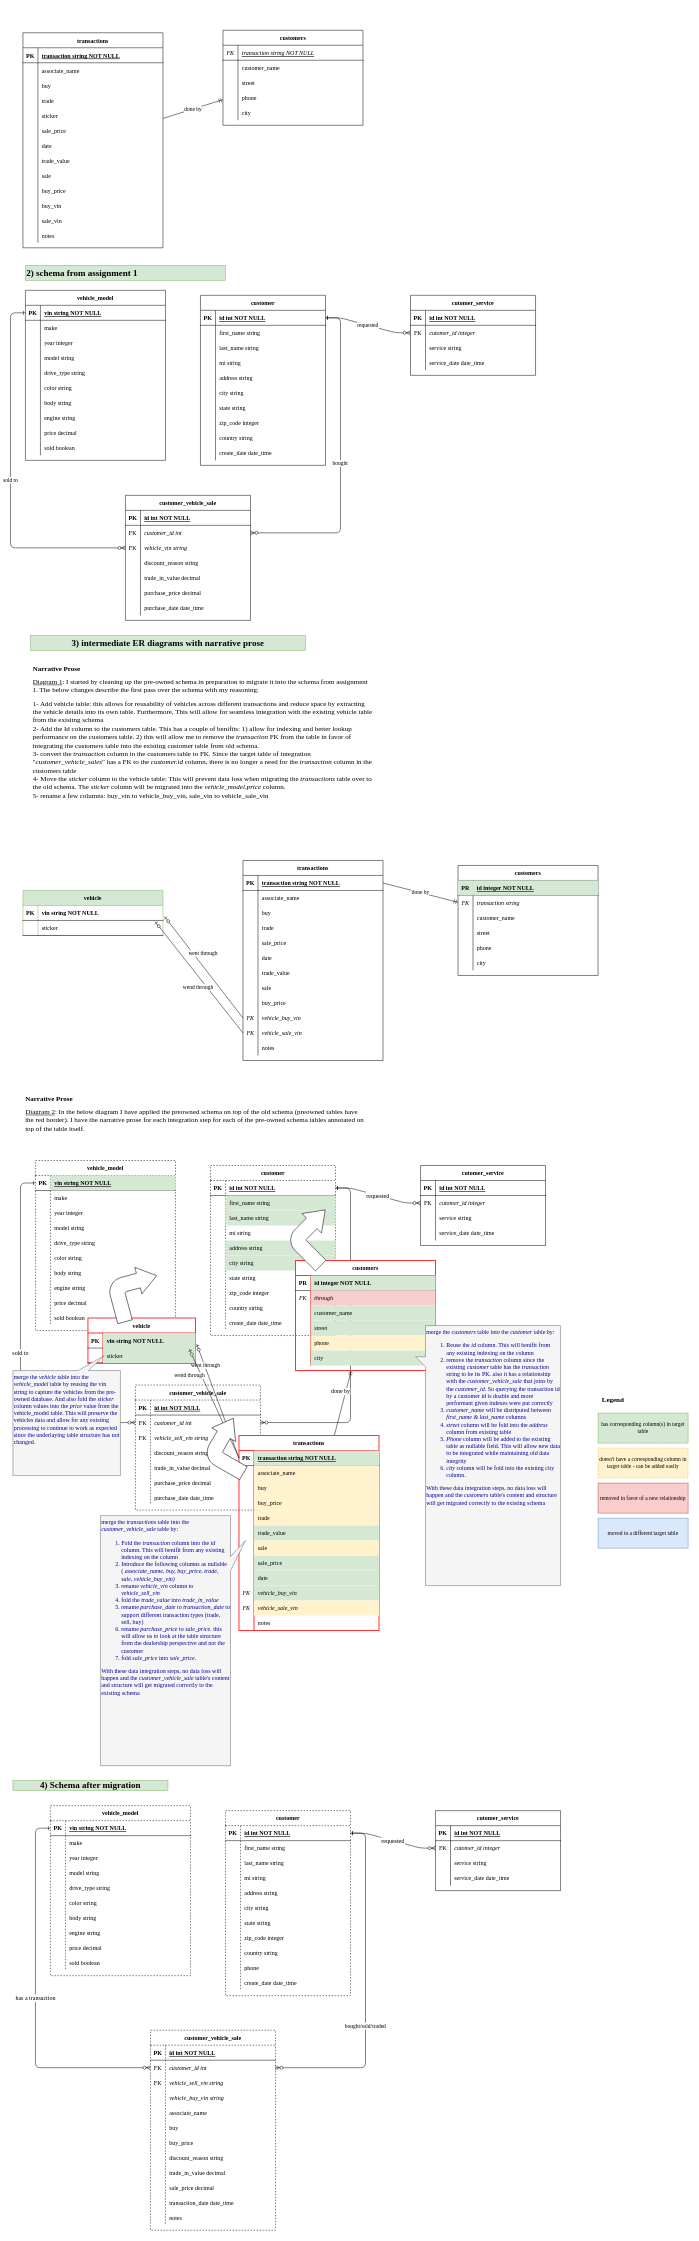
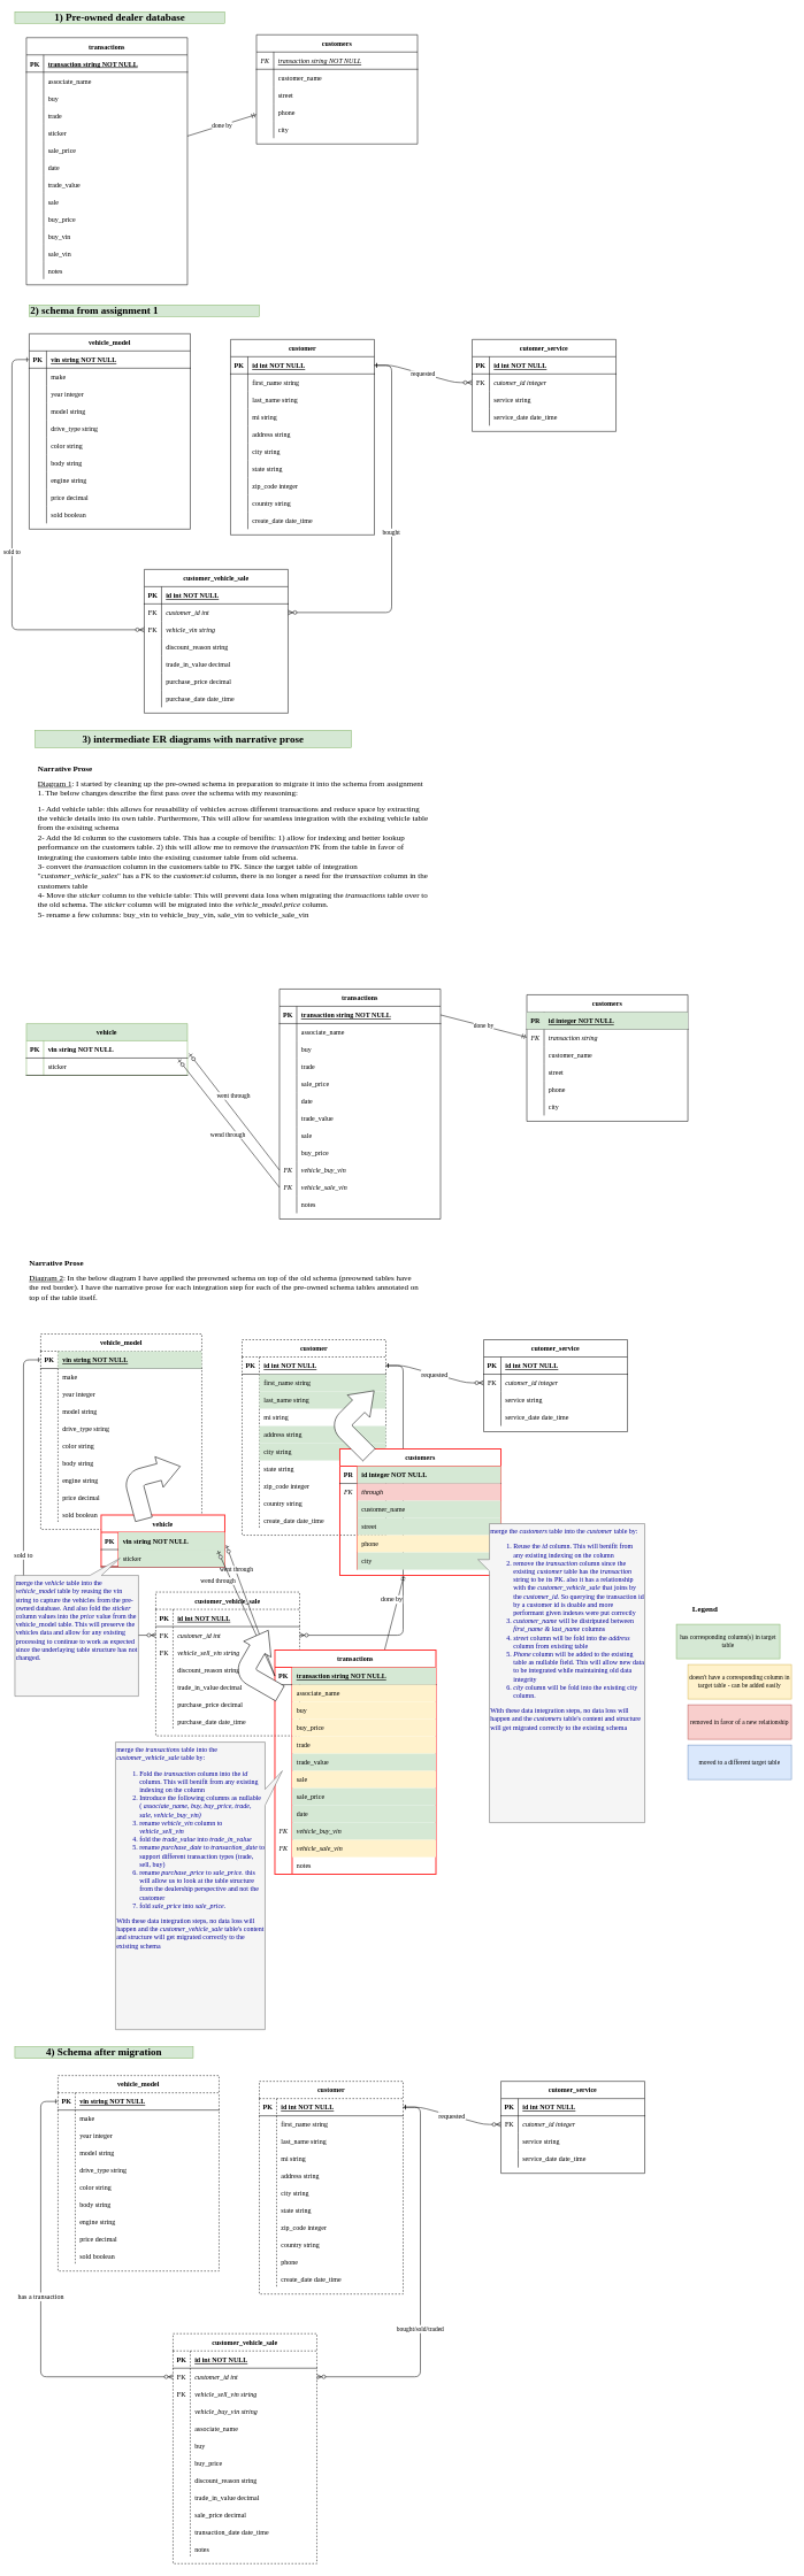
+ <mxCell id="2" value="1) Pre-owned dealer database" style="text;html=1;strokeColor=#82b366;fillColor=#d5e8d4;align=center;verticalAlign=middle;whiteSpace=wrap;rounded=0;fontFamily=Cascadia Code;fontSize=18;fontStyle=1" parent="1" vertex="1"><mxGeometry x="25" y="20" width="365" height="20" as="geometry" /></mxCell>
- <mxCell id="3" value="2) schema from assignment 1" style="text;html=1;strokeColor=#82b366;fillColor=#d5e8d4;align=left;verticalAlign=middle;whiteSpace=wrap;rounded=0;fontFamily=Cascadia Code;fontSize=18;fontStyle=1" parent="1" vertex="1"><mxGeometry x="50" y="530" width="400" height="30" as="geometry" /></mxCell>
+ <mxCell id="3" value="2) schema from assignment 1" style="text;html=1;strokeColor=#82b366;fillColor=#d5e8d4;align=left;verticalAlign=middle;whiteSpace=wrap;rounded=0;fontFamily=Cascadia Code;fontSize=18;fontStyle=1" parent="1" vertex="1"><mxGeometry x="50" y="530" width="400" height="20" as="geometry" /></mxCell>
- <mxCell id="320" value="has corresponding column(s) in target table" style="rounded=0;whiteSpace=wrap;html=1;fontFamily=Cascadia Code;fontSize=11;strokeWidth=1;fillColor=#d5e8d4;strokeColor=#82b366;" parent="1" vertex="1"><mxGeometry x="1195" y="2825" width="180" height="60" as="geometry" /></mxCell>
+ <mxCell id="320" value="has corresponding column(s) in target table" style="rounded=0;whiteSpace=wrap;html=1;fontFamily=Cascadia Code;fontSize=11;strokeWidth=1;fillColor=#d5e8d4;strokeColor=#82b366;" parent="1" vertex="1"><mxGeometry x="1175" y="2825" width="180" height="60" as="geometry" /></mxCell>
- <mxCell id="321" value="doesn't have a corresponding column in target table - can be added easily" style="rounded=0;whiteSpace=wrap;html=1;fontFamily=Cascadia Code;fontSize=11;strokeWidth=1;fillColor=#fff2cc;strokeColor=#d6b656;dashed=1;" parent="1" vertex="1"><mxGeometry x="1195" y="2895" width="180" height="60" as="geometry" /></mxCell>
+ <mxCell id="321" value="doesn't have a corresponding column in target table - can be added easily" style="rounded=0;whiteSpace=wrap;html=1;fontFamily=Cascadia Code;fontSize=11;strokeWidth=1;fillColor=#fff2cc;strokeColor=#d6b656;" parent="1" vertex="1"><mxGeometry x="1195" y="2895" width="180" height="60" as="geometry" /></mxCell>
